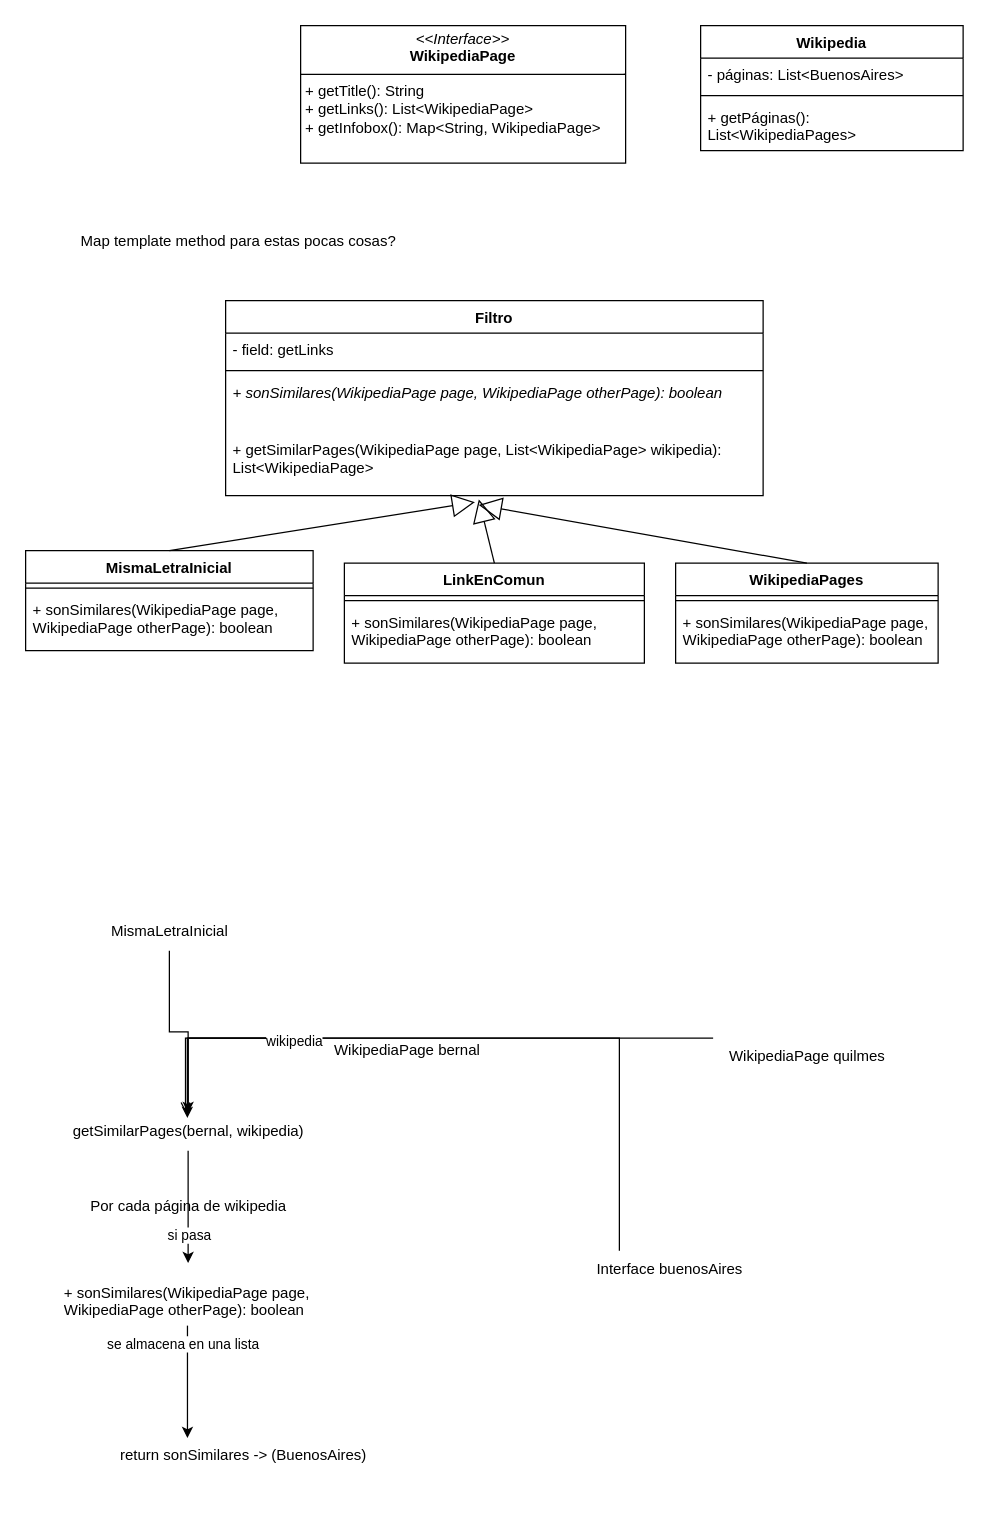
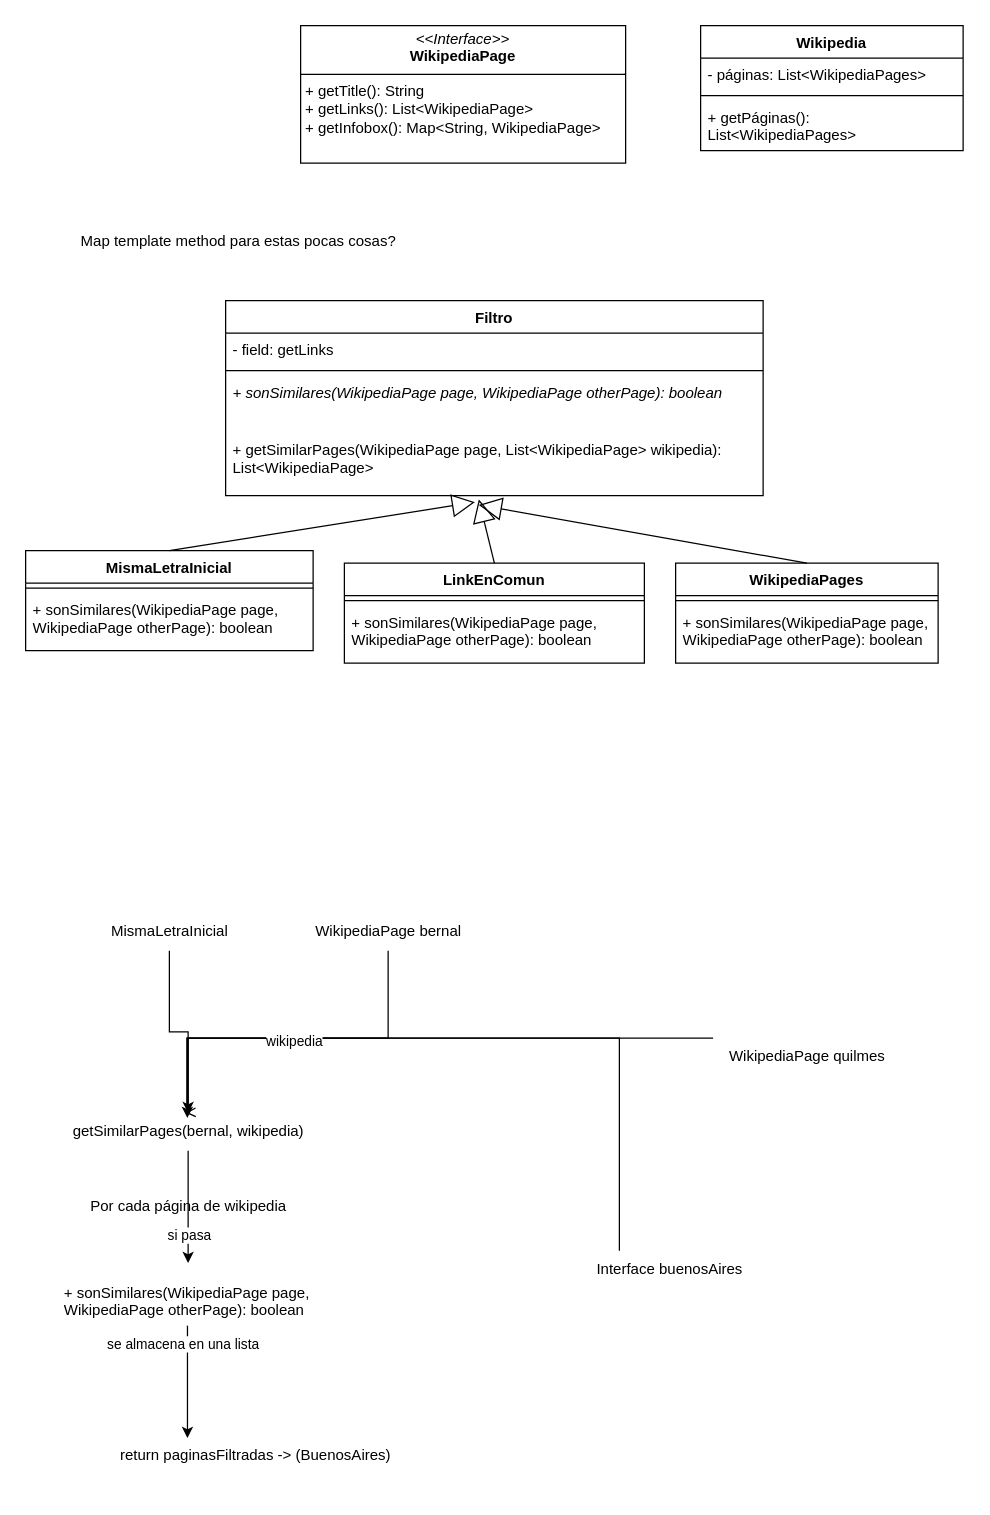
- <mxCell id="9" value="- páginas: List&amp;lt;BuenosAires&amp;gt;" style="text;strokeColor=none;fillColor=none;align=left;verticalAlign=top;spacingLeft=4;spacingRight=4;overflow=hidden;rotatable=0;points=[[0,0.5],[1,0.5]];portConstraint=eastwest;whiteSpace=wrap;html=1;" vertex="1" parent="8"><mxGeometry y="26" width="210" height="26" as="geometry" /></mxCell>
+ <mxCell id="9" value="- páginas: List&amp;lt;WikipediaPages&amp;gt;" style="text;strokeColor=none;fillColor=none;align=left;verticalAlign=top;spacingLeft=4;spacingRight=4;overflow=hidden;rotatable=0;points=[[0,0.5],[1,0.5]];portConstraint=eastwest;whiteSpace=wrap;html=1;" vertex="1" parent="8"><mxGeometry y="26" width="210" height="26" as="geometry" /></mxCell>
- <mxCell id="27" value="WikipediaPage bernal" style="text;html=1;align=center;verticalAlign=middle;resizable=0;points=[];autosize=1;strokeColor=none;fillColor=none;" vertex="1" parent="1"><mxGeometry x="255" y="825" width="140" height="30" as="geometry" /></mxCell>
+ <mxCell id="27" value="WikipediaPage bernal" style="text;html=1;align=center;verticalAlign=middle;resizable=0;points=[];autosize=1;strokeColor=none;fillColor=none;" vertex="1" parent="1"><mxGeometry x="240" y="730" width="140" height="30" as="geometry" /></mxCell>
- <mxCell id="41" value="return sonSimilares -&amp;gt; (BuenosAires)" style="text;strokeColor=none;fillColor=none;align=left;verticalAlign=top;spacingLeft=4;spacingRight=4;overflow=hidden;rotatable=0;points=[[0,0.5],[1,0.5]];portConstraint=eastwest;whiteSpace=wrap;html=1;" vertex="1" parent="1"><mxGeometry x="90" y="1150" width="230" height="40" as="geometry" /></mxCell>
+ <mxCell id="41" value="return paginasFiltradas -&amp;gt; (BuenosAires)" style="text;strokeColor=none;fillColor=none;align=left;verticalAlign=top;spacingLeft=4;spacingRight=4;overflow=hidden;rotatable=0;points=[[0,0.5],[1,0.5]];portConstraint=eastwest;whiteSpace=wrap;html=1;" vertex="1" parent="1"><mxGeometry x="90" y="1150" width="230" height="40" as="geometry" /></mxCell>
